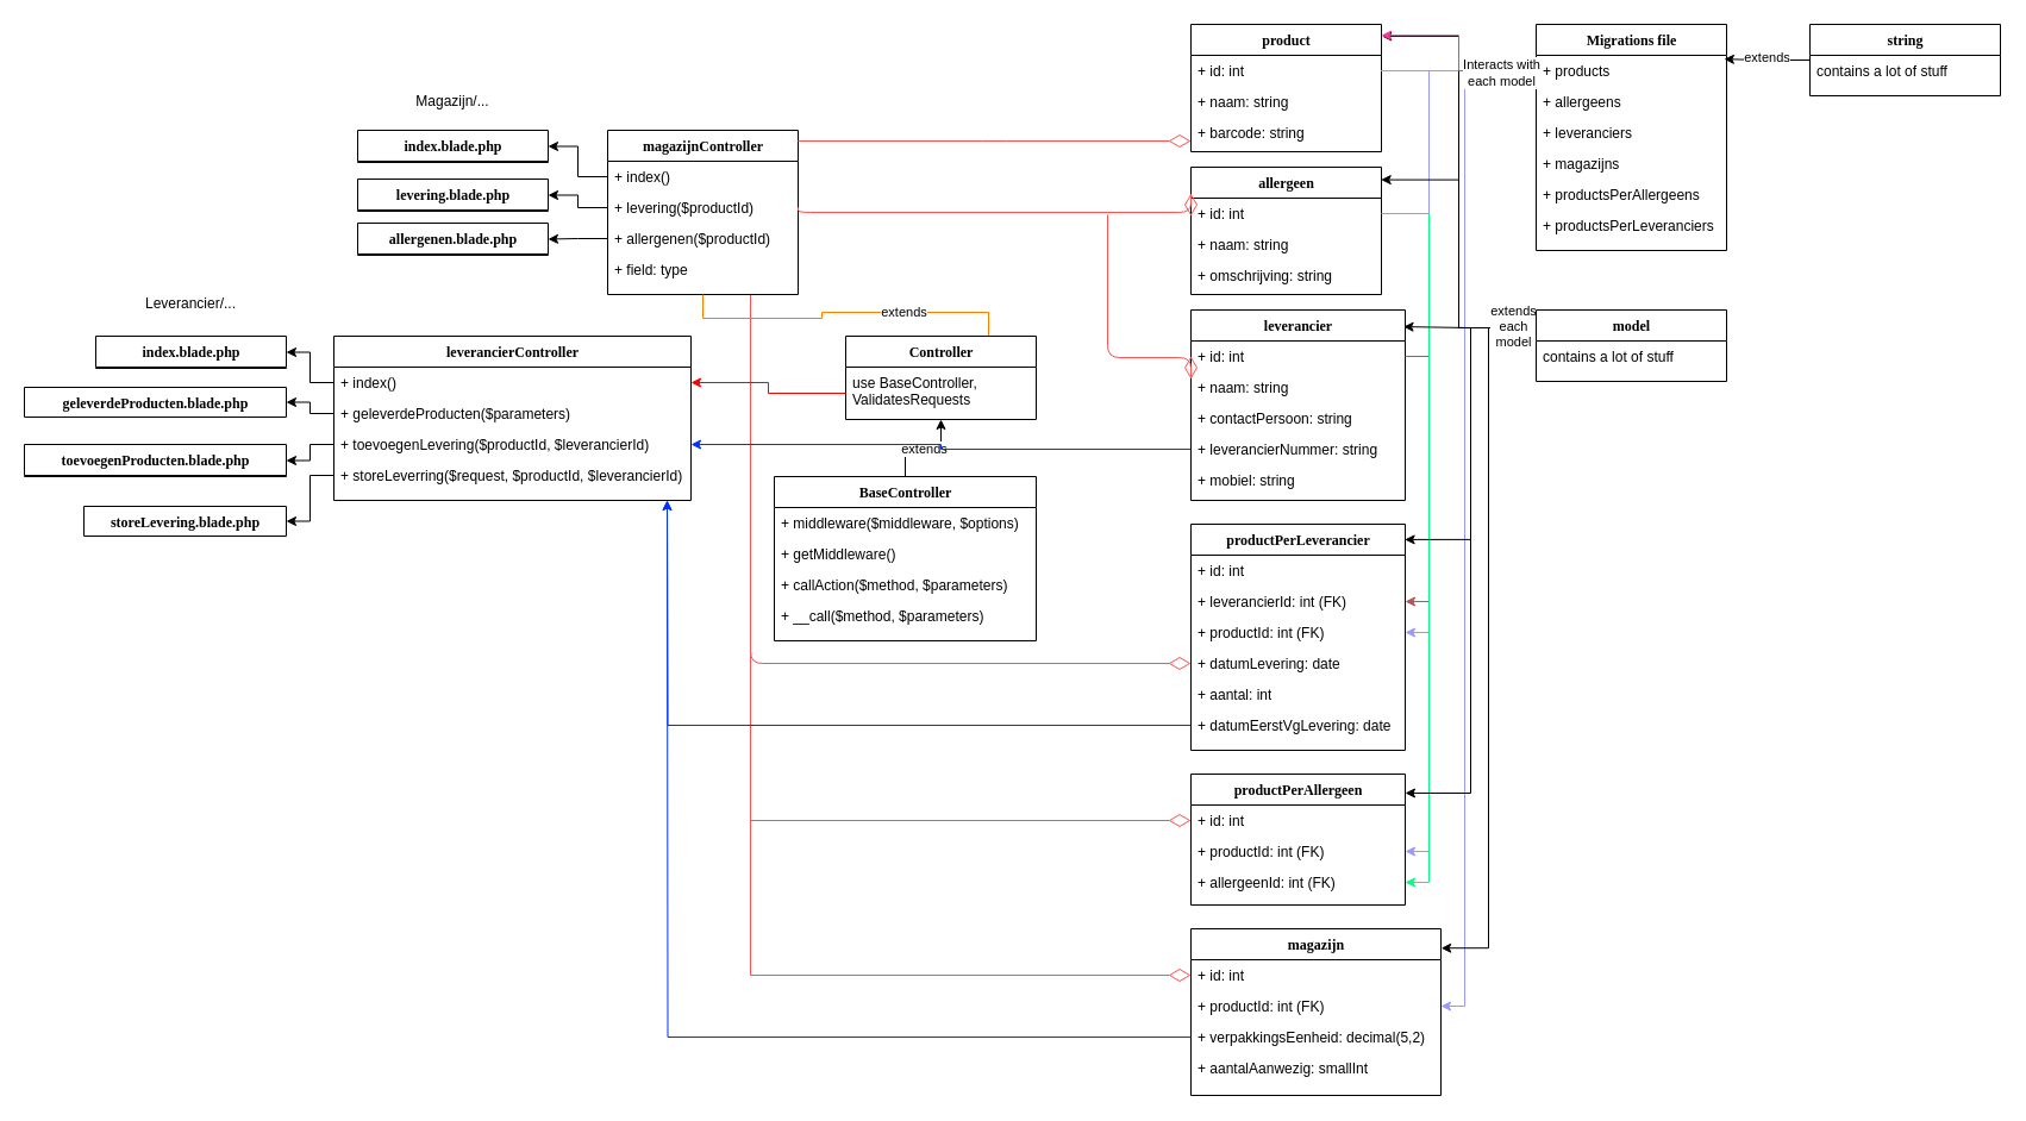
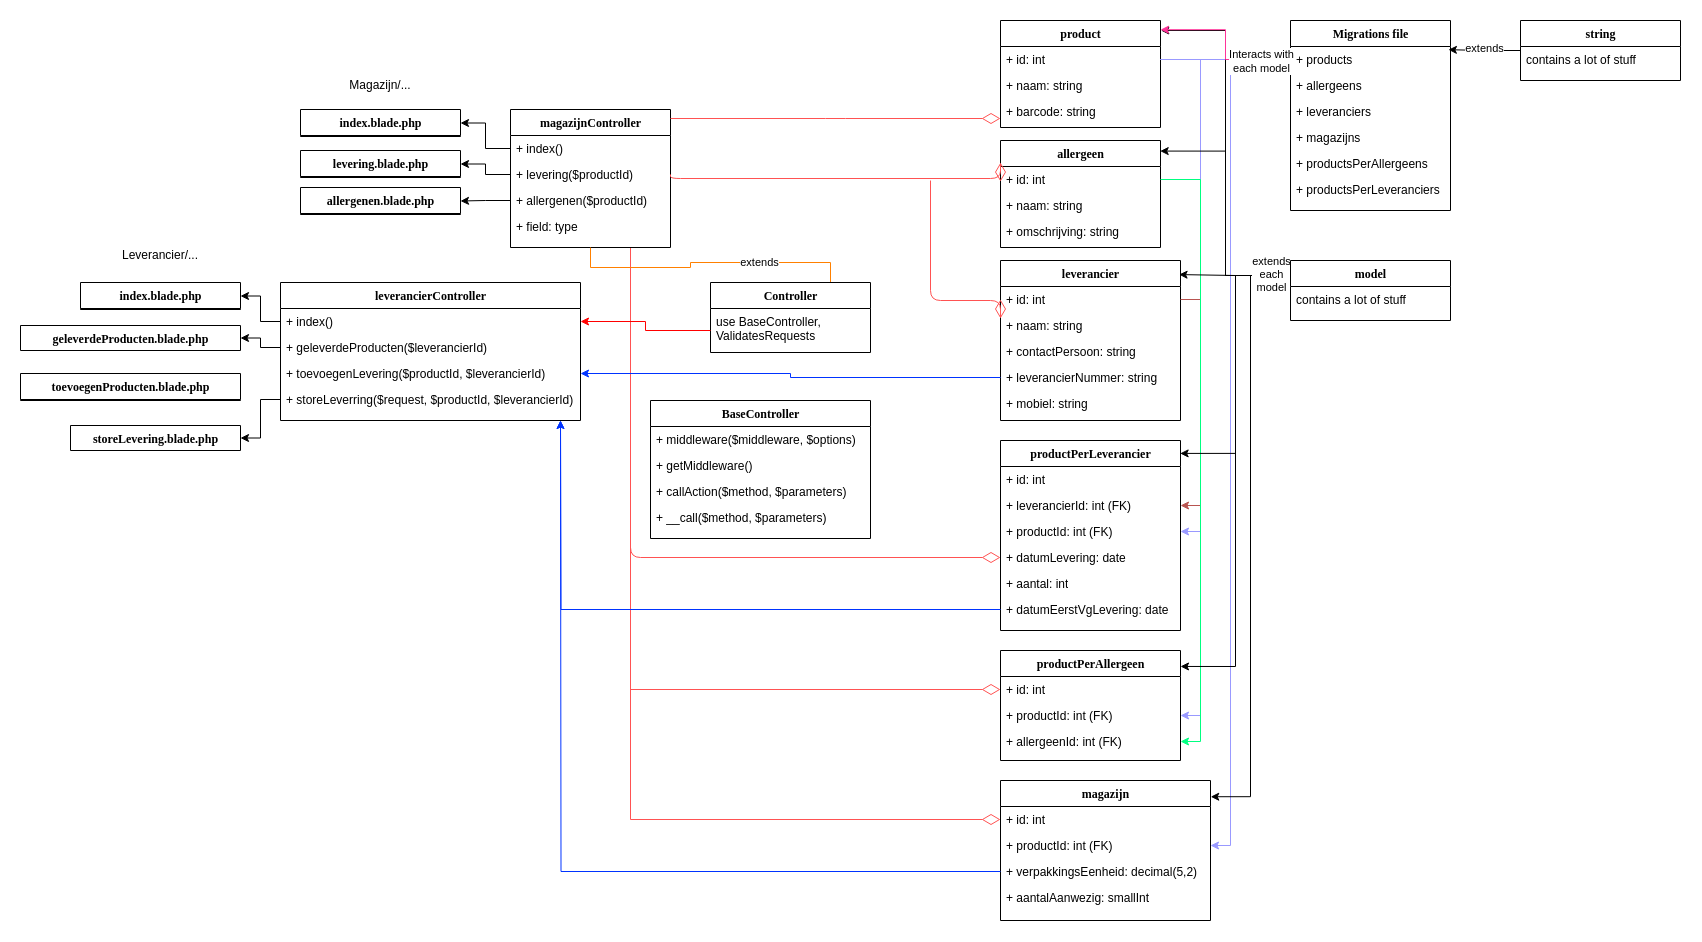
- <mxCell id="91" value="+ geleverdeProducten($parameters)" style="text;html=1;strokeColor=none;fillColor=none;align=left;verticalAlign=top;spacingLeft=4;spacingRight=4;whiteSpace=wrap;overflow=hidden;rotatable=0;points=[[0,0.5],[1,0.5]];portConstraint=eastwest;" vertex="1" parent="89"><mxGeometry y="52" width="300" height="26" as="geometry" /></mxCell>
+ <mxCell id="91" value="+ geleverdeProducten($leverancierId)" style="text;html=1;strokeColor=none;fillColor=none;align=left;verticalAlign=top;spacingLeft=4;spacingRight=4;whiteSpace=wrap;overflow=hidden;rotatable=0;points=[[0,0.5],[1,0.5]];portConstraint=eastwest;" vertex="1" parent="89"><mxGeometry y="52" width="300" height="26" as="geometry" /></mxCell>
- <mxCell id="105" style="edgeStyle=orthogonalEdgeStyle;rounded=0;orthogonalLoop=1;jettySize=auto;html=1;exitX=0;exitY=0.5;exitDx=0;exitDy=0;entryX=1;entryY=0.5;entryDx=0;entryDy=0;" edge="1" parent="1" source="92" target="100"><mxGeometry relative="1" as="geometry" /></mxCell>
- <mxCell id="60" style="edgeStyle=orthogonalEdgeStyle;rounded=0;orthogonalLoop=1;jettySize=auto;html=1;exitX=0.5;exitY=0;exitDx=0;exitDy=0;entryX=0.5;entryY=1;entryDx=0;entryDy=0;" parent="1" source="62" target="58" edge="1"><mxGeometry relative="1" as="geometry" /></mxCell>
- <mxCell id="61" value="extends" style="edgeLabel;html=1;align=center;verticalAlign=middle;resizable=0;points=[];" parent="60" vertex="1" connectable="0"><mxGeometry x="-0.002" relative="1" as="geometry"><mxPoint as="offset" /></mxGeometry></mxCell>
